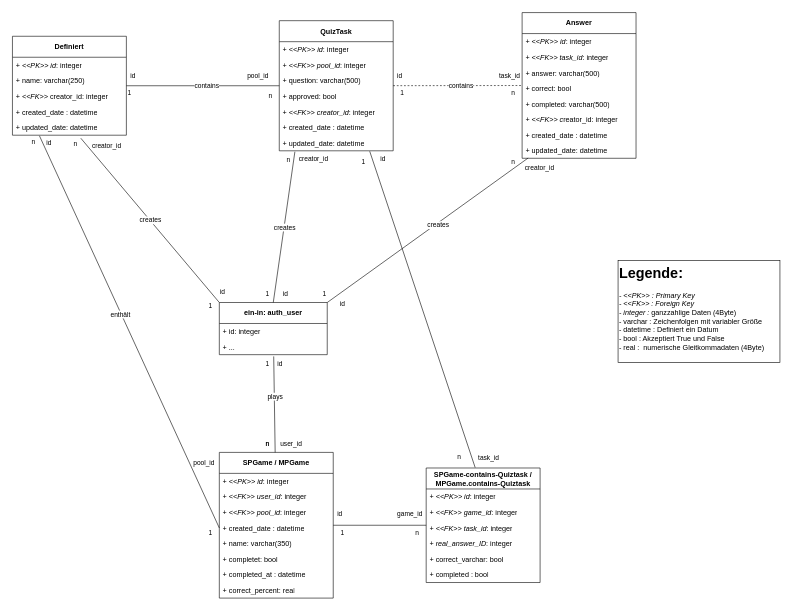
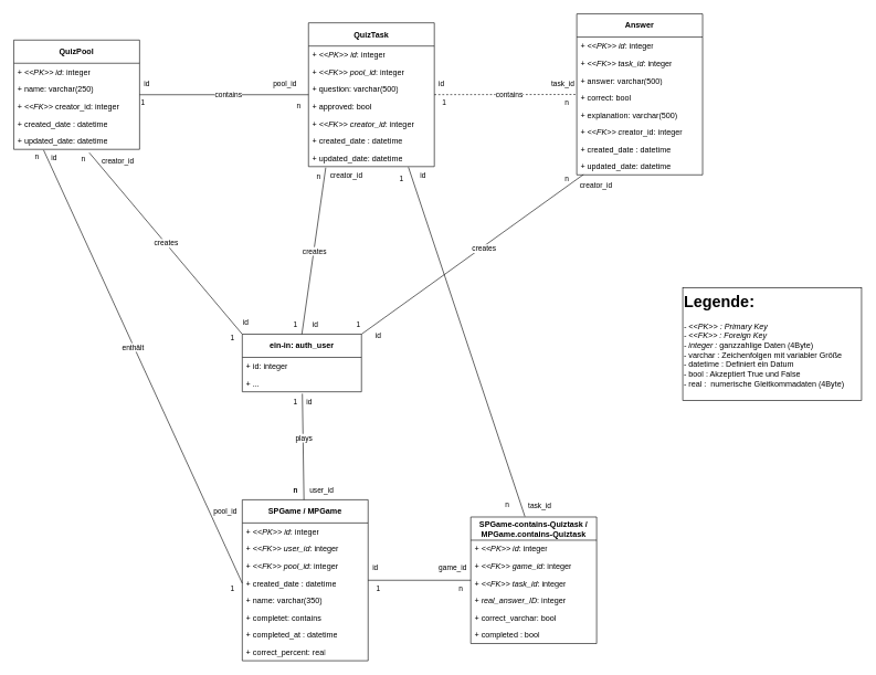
- <mxCell id="4" value="&lt;b style=&quot;text-wrap: nowrap;&quot;&gt;Definiert&lt;/b&gt;" style="swimlane;fontStyle=0;childLayout=stackLayout;horizontal=1;startSize=35;fillColor=none;horizontalStack=0;resizeParent=1;resizeParentMax=0;resizeLast=0;collapsible=1;marginBottom=0;whiteSpace=wrap;html=1;" parent="1" vertex="1"><mxGeometry x="20" y="60" width="190" height="165" as="geometry" /></mxCell>
+ <mxCell id="4" value="&lt;b style=&quot;text-wrap: nowrap;&quot;&gt;QuizPool&lt;/b&gt;" style="swimlane;fontStyle=0;childLayout=stackLayout;horizontal=1;startSize=35;fillColor=none;horizontalStack=0;resizeParent=1;resizeParentMax=0;resizeLast=0;collapsible=1;marginBottom=0;whiteSpace=wrap;html=1;" parent="1" vertex="1"><mxGeometry x="20" y="60" width="190" height="165" as="geometry" /></mxCell>
- <mxCell id="23" value="+ completed: varchar(500)" style="text;strokeColor=none;fillColor=none;align=left;verticalAlign=top;spacingLeft=4;spacingRight=4;overflow=hidden;rotatable=0;points=[[0,0.5],[1,0.5]];portConstraint=eastwest;whiteSpace=wrap;html=1;" parent="18" vertex="1"><mxGeometry y="139" width="190" height="26" as="geometry" /></mxCell>
+ <mxCell id="23" value="+ explanation: varchar(500)" style="text;strokeColor=none;fillColor=none;align=left;verticalAlign=top;spacingLeft=4;spacingRight=4;overflow=hidden;rotatable=0;points=[[0,0.5],[1,0.5]];portConstraint=eastwest;whiteSpace=wrap;html=1;" parent="18" vertex="1"><mxGeometry y="139" width="190" height="26" as="geometry" /></mxCell>
- <mxCell id="62" value="+ completet: bool" style="text;strokeColor=none;fillColor=none;align=left;verticalAlign=top;spacingLeft=4;spacingRight=4;overflow=hidden;rotatable=0;points=[[0,0.5],[1,0.5]];portConstraint=eastwest;whiteSpace=wrap;html=1;" parent="56" vertex="1"><mxGeometry y="165" width="190" height="26" as="geometry" /></mxCell>
+ <mxCell id="62" value="+ completet: contains" style="text;strokeColor=none;fillColor=none;align=left;verticalAlign=top;spacingLeft=4;spacingRight=4;overflow=hidden;rotatable=0;points=[[0,0.5],[1,0.5]];portConstraint=eastwest;whiteSpace=wrap;html=1;" parent="56" vertex="1"><mxGeometry y="165" width="190" height="26" as="geometry" /></mxCell>
